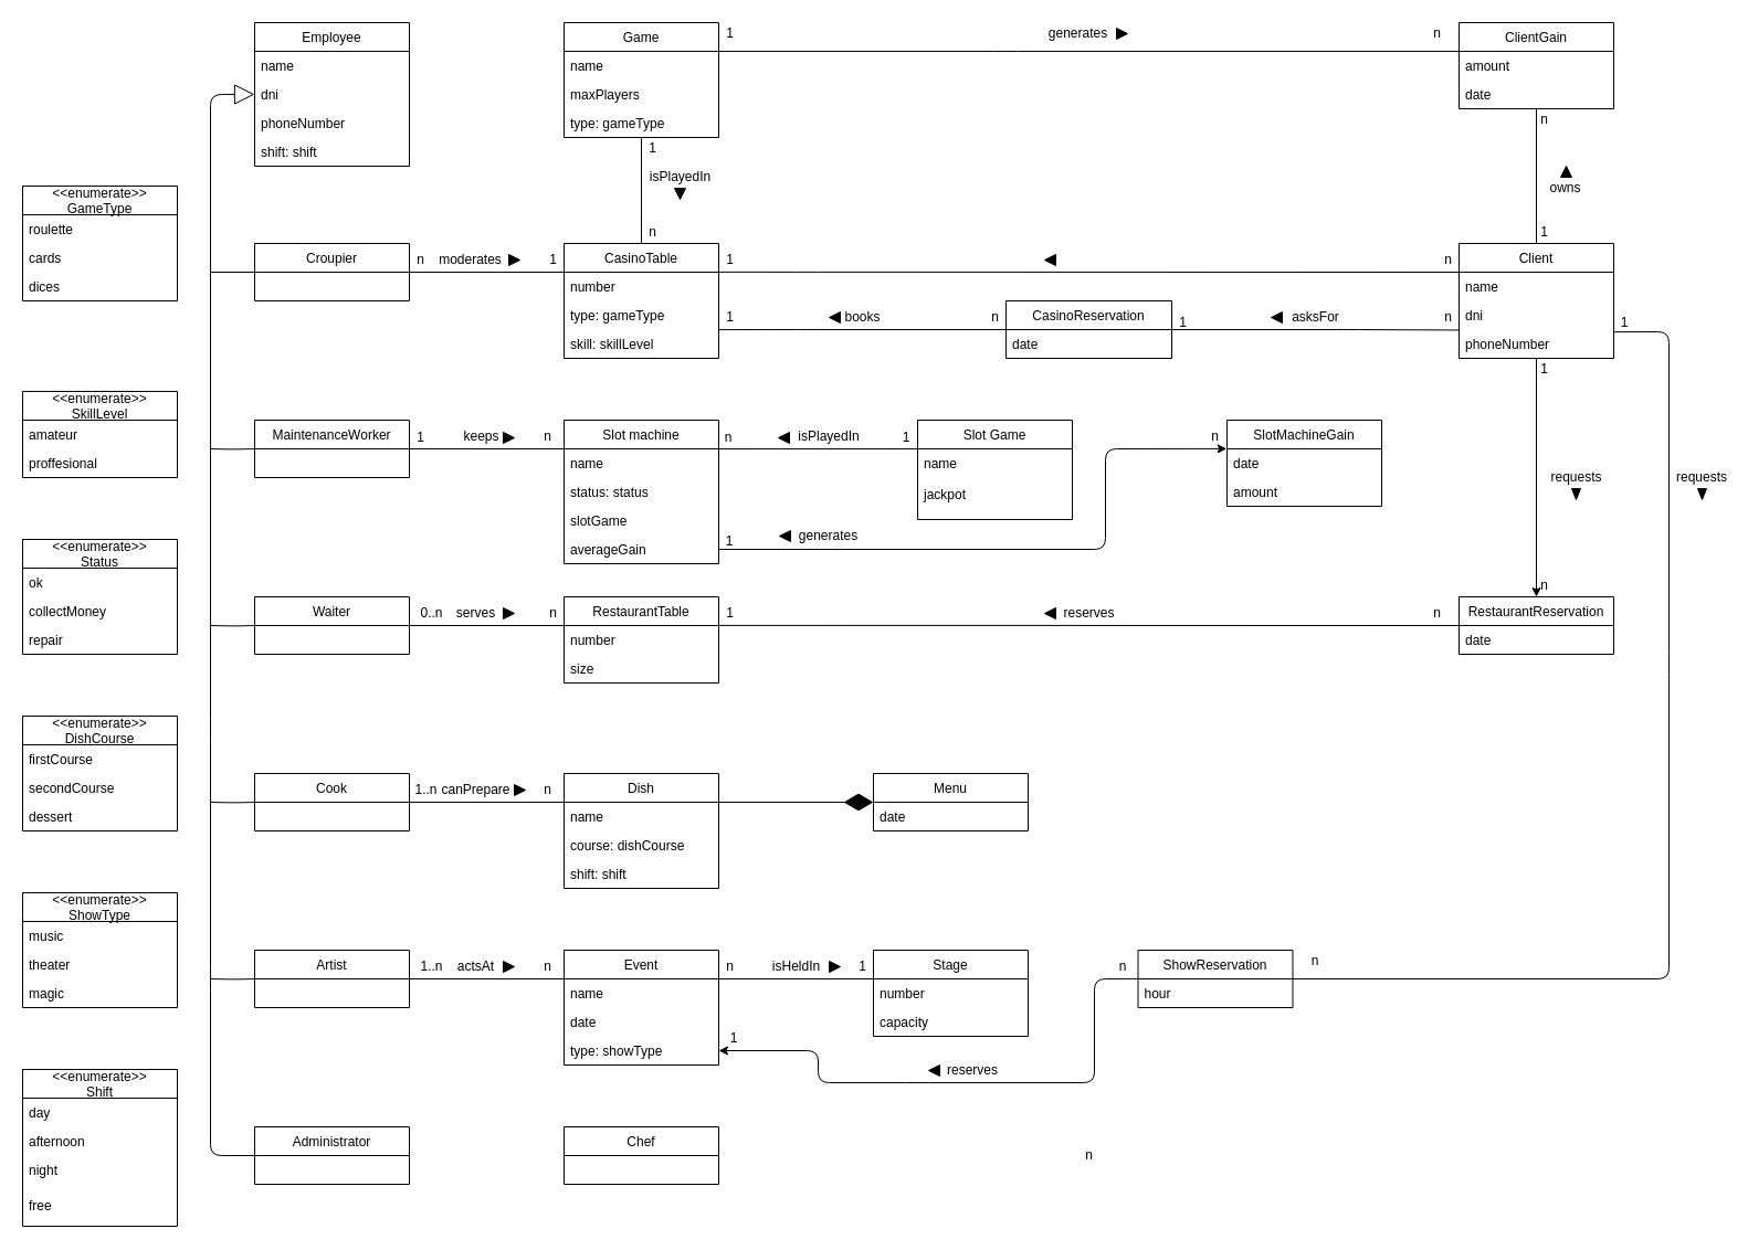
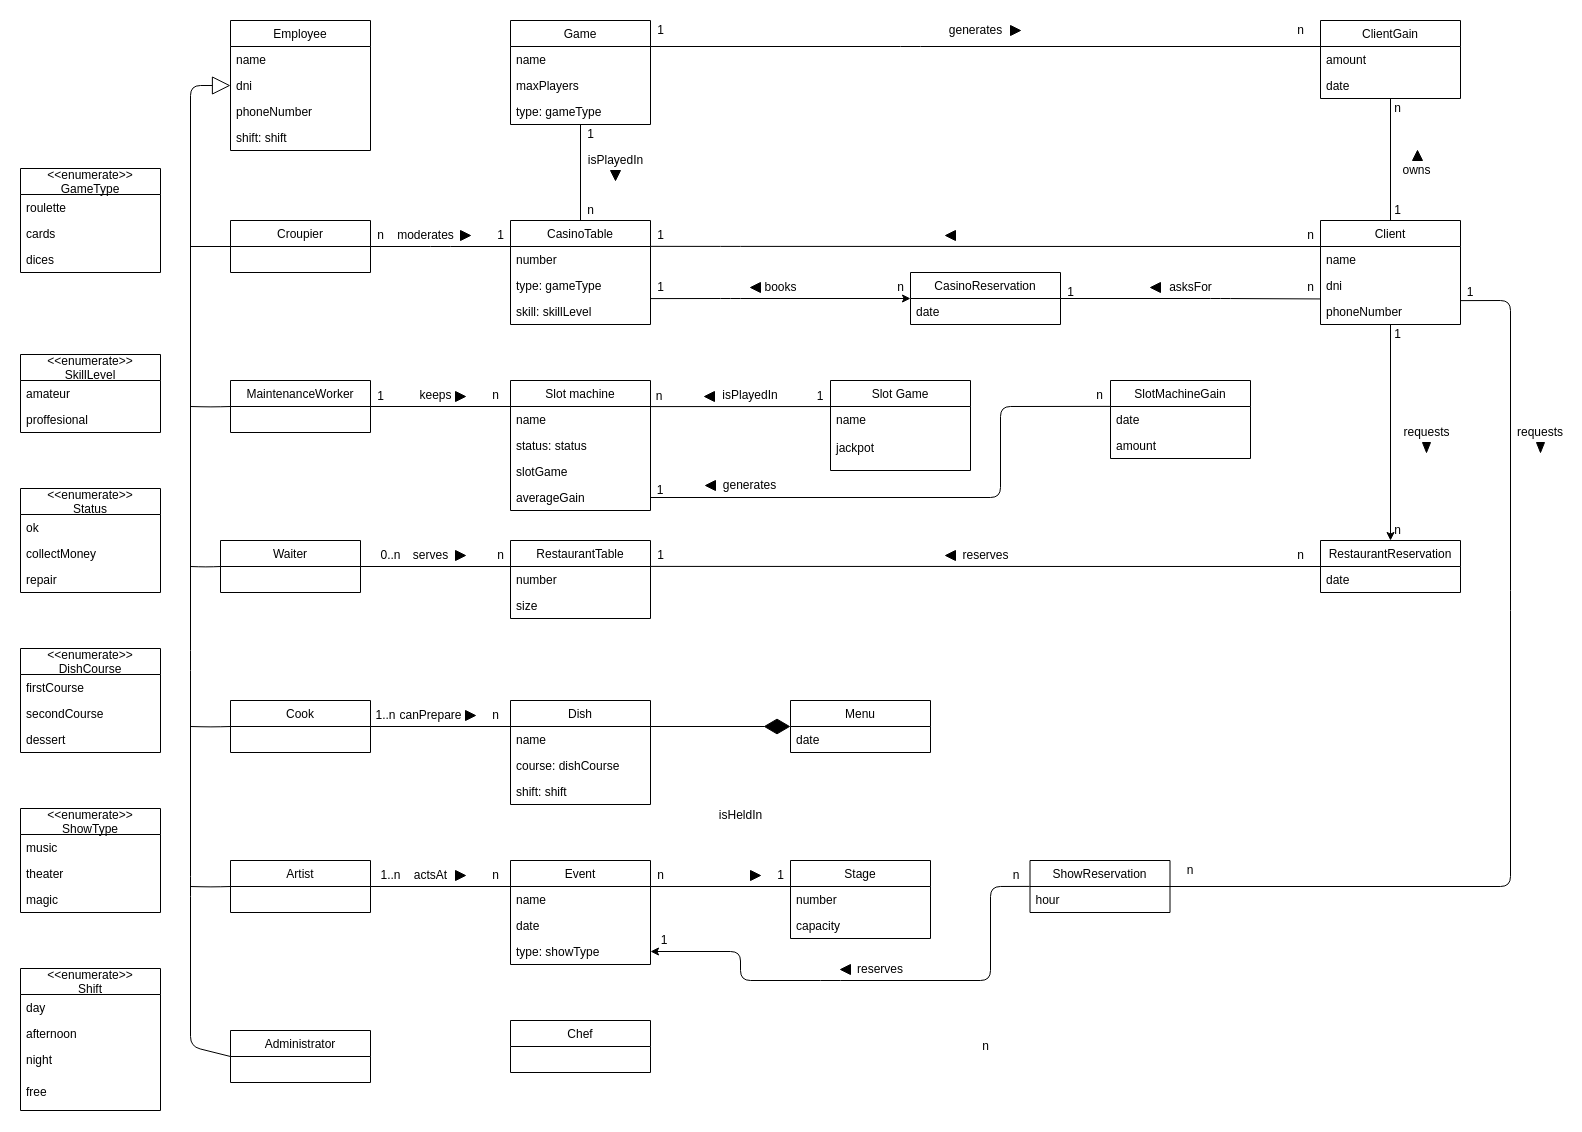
- <mxCell id="128" value="" style="endArrow=none;html=1;entryX=0;entryY=0.5;entryDx=0;entryDy=0;exitX=1.003;exitY=0.004;exitDx=0;exitDy=0;exitPerimeter=0;" parent="1" source="19" target="125" edge="1"><mxGeometry width="50" height="50" relative="1" as="geometry"><mxPoint x="660" y="298" as="sourcePoint" /><mxPoint x="730" y="280" as="targetPoint" /><Array as="points"><mxPoint x="730" y="298" /></Array></mxGeometry></mxCell>
+ <mxCell id="128" value="" style="endArrow=classic;html=1;entryX=0;entryY=0.5;entryDx=0;entryDy=0;exitX=1.003;exitY=0.004;exitDx=0;exitDy=0;exitPerimeter=0;" parent="1" source="19" target="125" edge="1"><mxGeometry width="50" height="50" relative="1" as="geometry"><mxPoint x="660" y="298" as="sourcePoint" /><mxPoint x="730" y="280" as="targetPoint" /><Array as="points"><mxPoint x="730" y="298" /></Array></mxGeometry></mxCell>
- <mxCell id="165" value="" style="endArrow=classic;html=1;exitX=1;exitY=0.5;exitDx=0;exitDy=0;entryX=-0.002;entryY=0.332;entryDx=0;entryDy=0;entryPerimeter=0;" parent="1" source="33" target="162" edge="1"><mxGeometry width="50" height="50" relative="1" as="geometry"><mxPoint x="800" y="530" as="sourcePoint" /><mxPoint x="1100" y="405" as="targetPoint" /><Array as="points"><mxPoint x="1000" y="497" /><mxPoint x="1000" y="406" /></Array></mxGeometry></mxCell>
+ <mxCell id="165" value="" style="endArrow=none;html=1;exitX=1;exitY=0.5;exitDx=0;exitDy=0;entryX=-0.002;entryY=0.332;entryDx=0;entryDy=0;entryPerimeter=0;" parent="1" source="33" target="162" edge="1"><mxGeometry width="50" height="50" relative="1" as="geometry"><mxPoint x="800" y="530" as="sourcePoint" /><mxPoint x="1100" y="405" as="targetPoint" /><Array as="points"><mxPoint x="1000" y="497" /><mxPoint x="1000" y="406" /></Array></mxGeometry></mxCell>
- <mxCell id="114" value="Waiter" style="swimlane;fontStyle=0;childLayout=stackLayout;horizontal=1;startSize=26;fillColor=none;horizontalStack=0;resizeParent=1;resizeParentMax=0;resizeLast=0;collapsible=1;marginBottom=0;" parent="1" vertex="1"><mxGeometry x="230" y="540" width="140" height="52" as="geometry" /></mxCell>
+ <mxCell id="114" value="Waiter" style="swimlane;fontStyle=0;childLayout=stackLayout;horizontal=1;startSize=26;fillColor=none;horizontalStack=0;resizeParent=1;resizeParentMax=0;resizeLast=0;collapsible=1;marginBottom=0;" parent="1" vertex="1"><mxGeometry x="220" y="540" width="140" height="52" as="geometry" /></mxCell>
- <mxCell id="68" value="isHeldIn" style="text;html=1;align=center;verticalAlign=middle;resizable=0;points=[];autosize=1;" parent="1" vertex="1"><mxGeometry x="690" y="865" width="60" height="20" as="geometry" /></mxCell>
+ <mxCell id="68" value="isHeldIn" style="text;html=1;align=center;verticalAlign=middle;resizable=0;points=[];autosize=1;" parent="1" vertex="1"><mxGeometry x="710" y="805" width="60" height="20" as="geometry" /></mxCell>
- <mxCell id="8" value="Administrator" style="swimlane;fontStyle=0;childLayout=stackLayout;horizontal=1;startSize=26;fillColor=none;horizontalStack=0;resizeParent=1;resizeParentMax=0;resizeLast=0;collapsible=1;marginBottom=0;" parent="1" vertex="1"><mxGeometry x="230" y="1020" width="140" height="52" as="geometry" /></mxCell>
+ <mxCell id="8" value="Administrator" style="swimlane;fontStyle=0;childLayout=stackLayout;horizontal=1;startSize=26;fillColor=none;horizontalStack=0;resizeParent=1;resizeParentMax=0;resizeLast=0;collapsible=1;marginBottom=0;" parent="1" vertex="1"><mxGeometry x="230" y="1030" width="140" height="52" as="geometry" /></mxCell>
